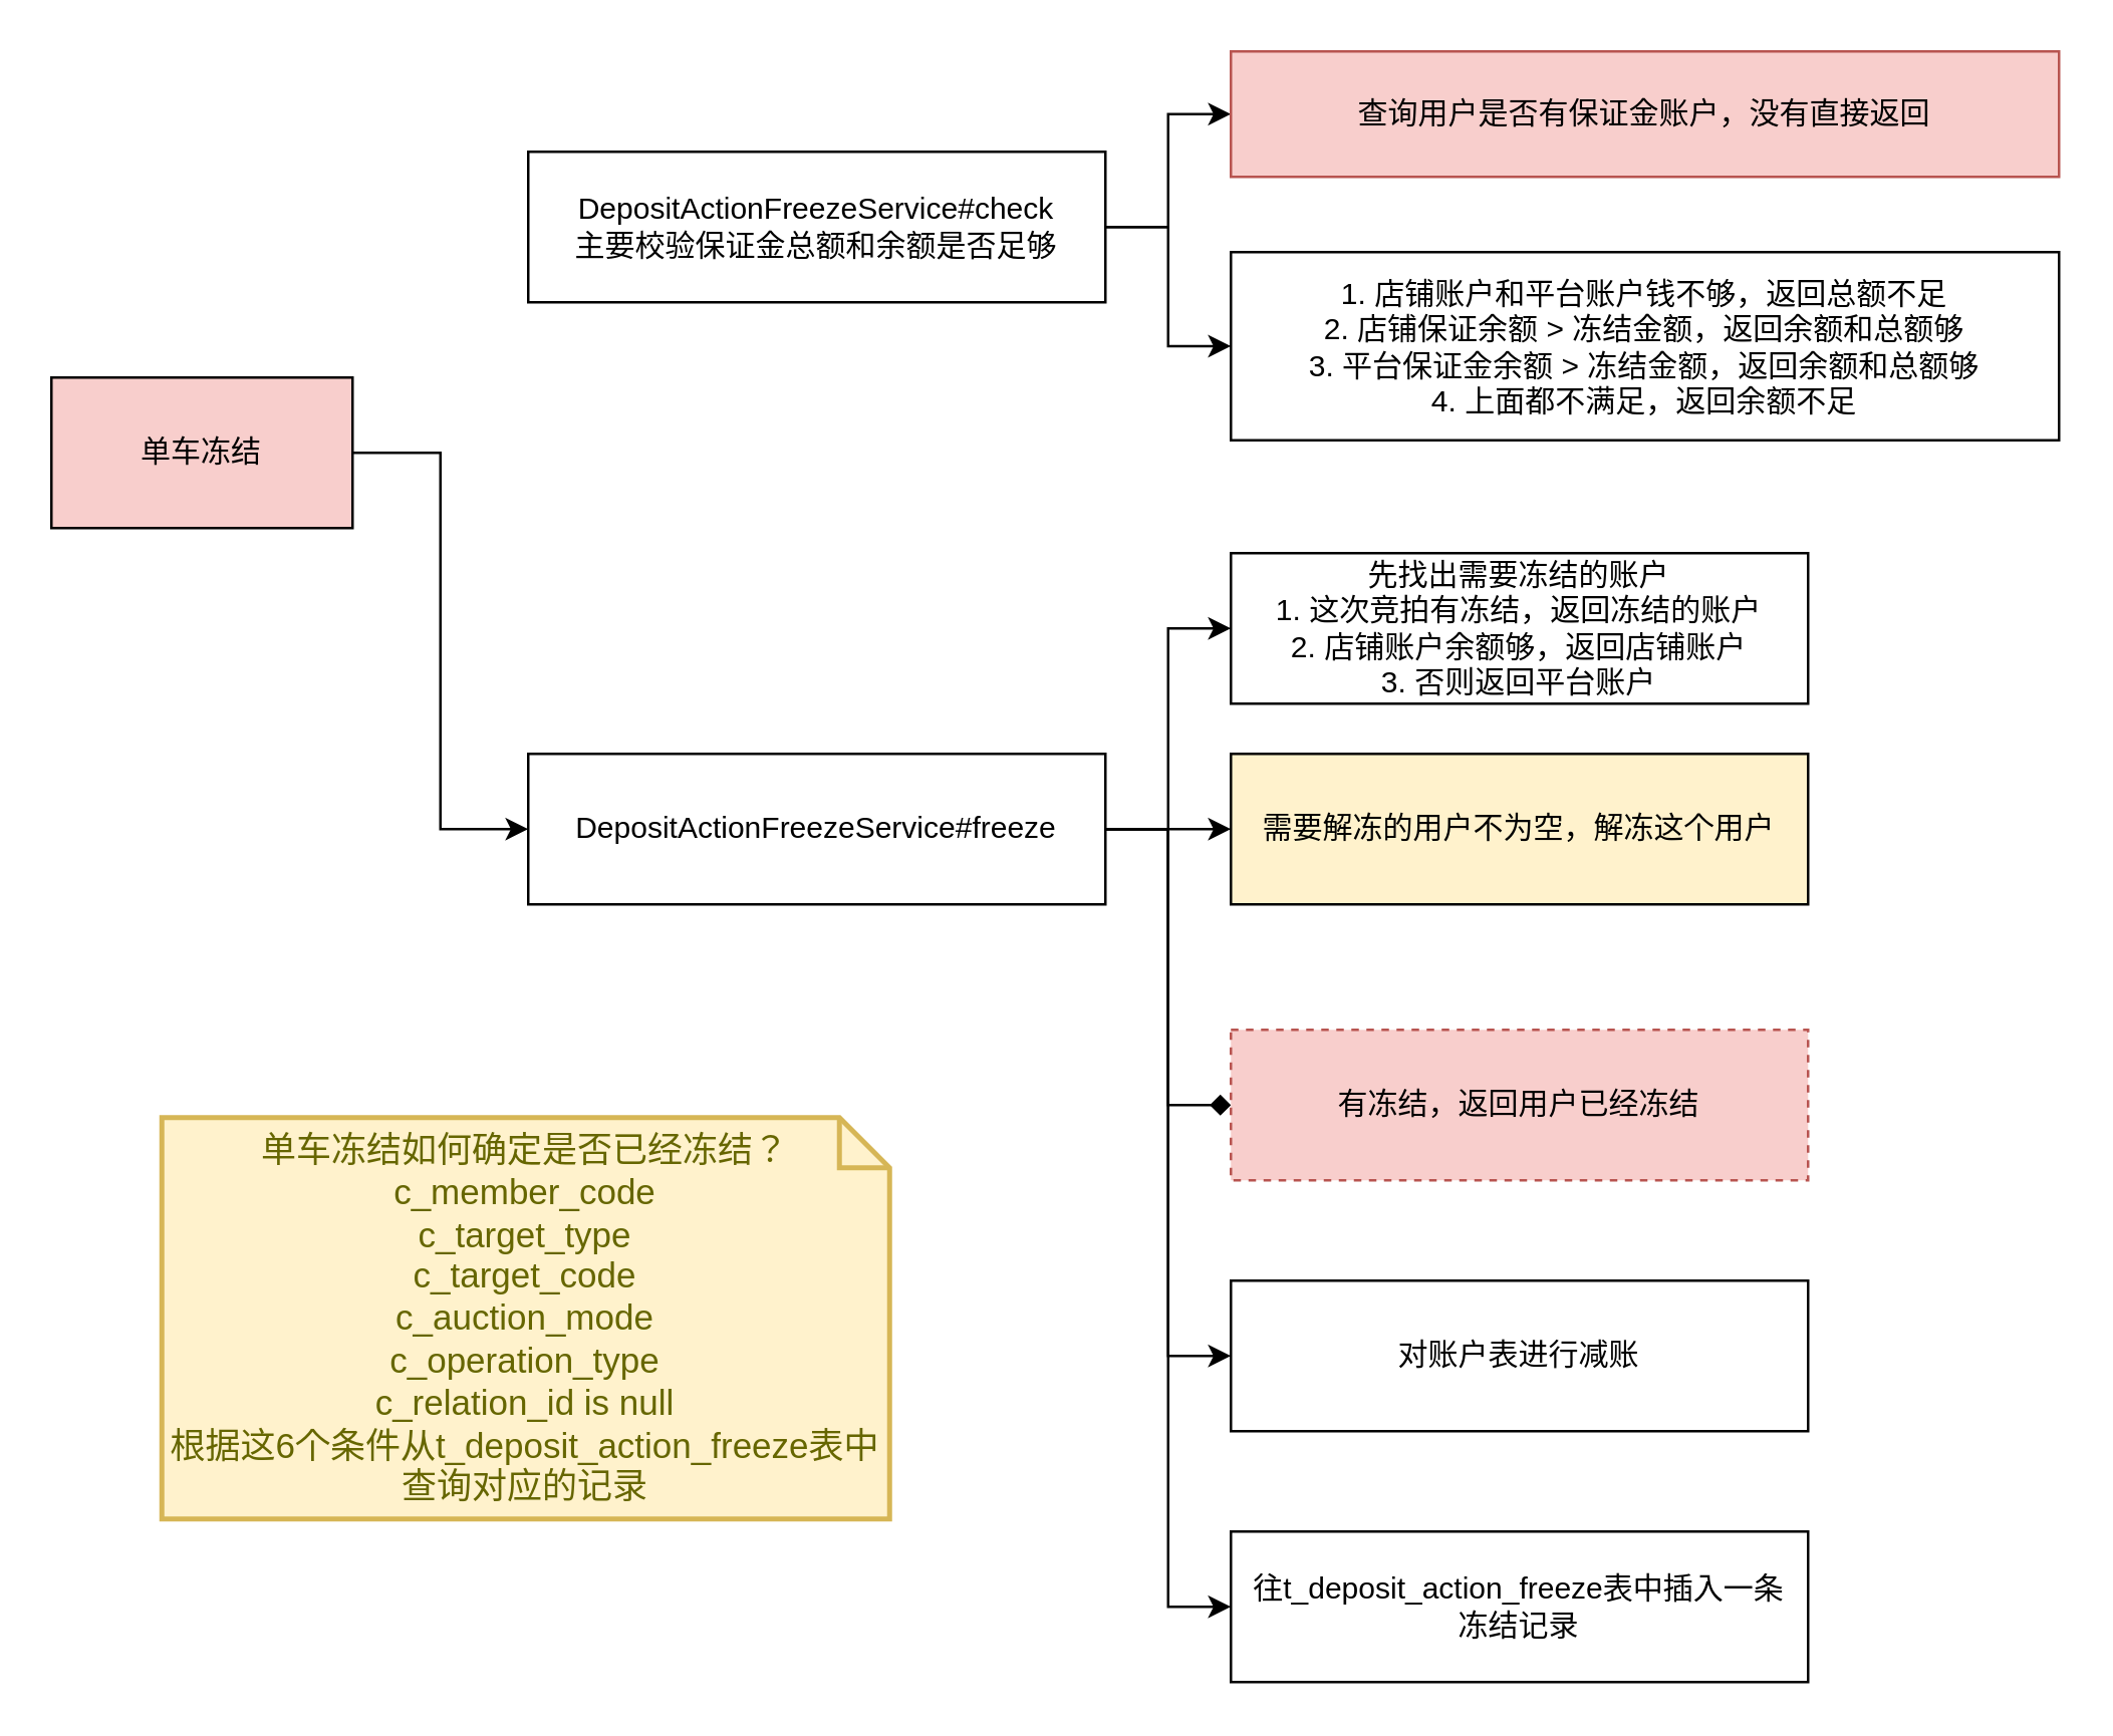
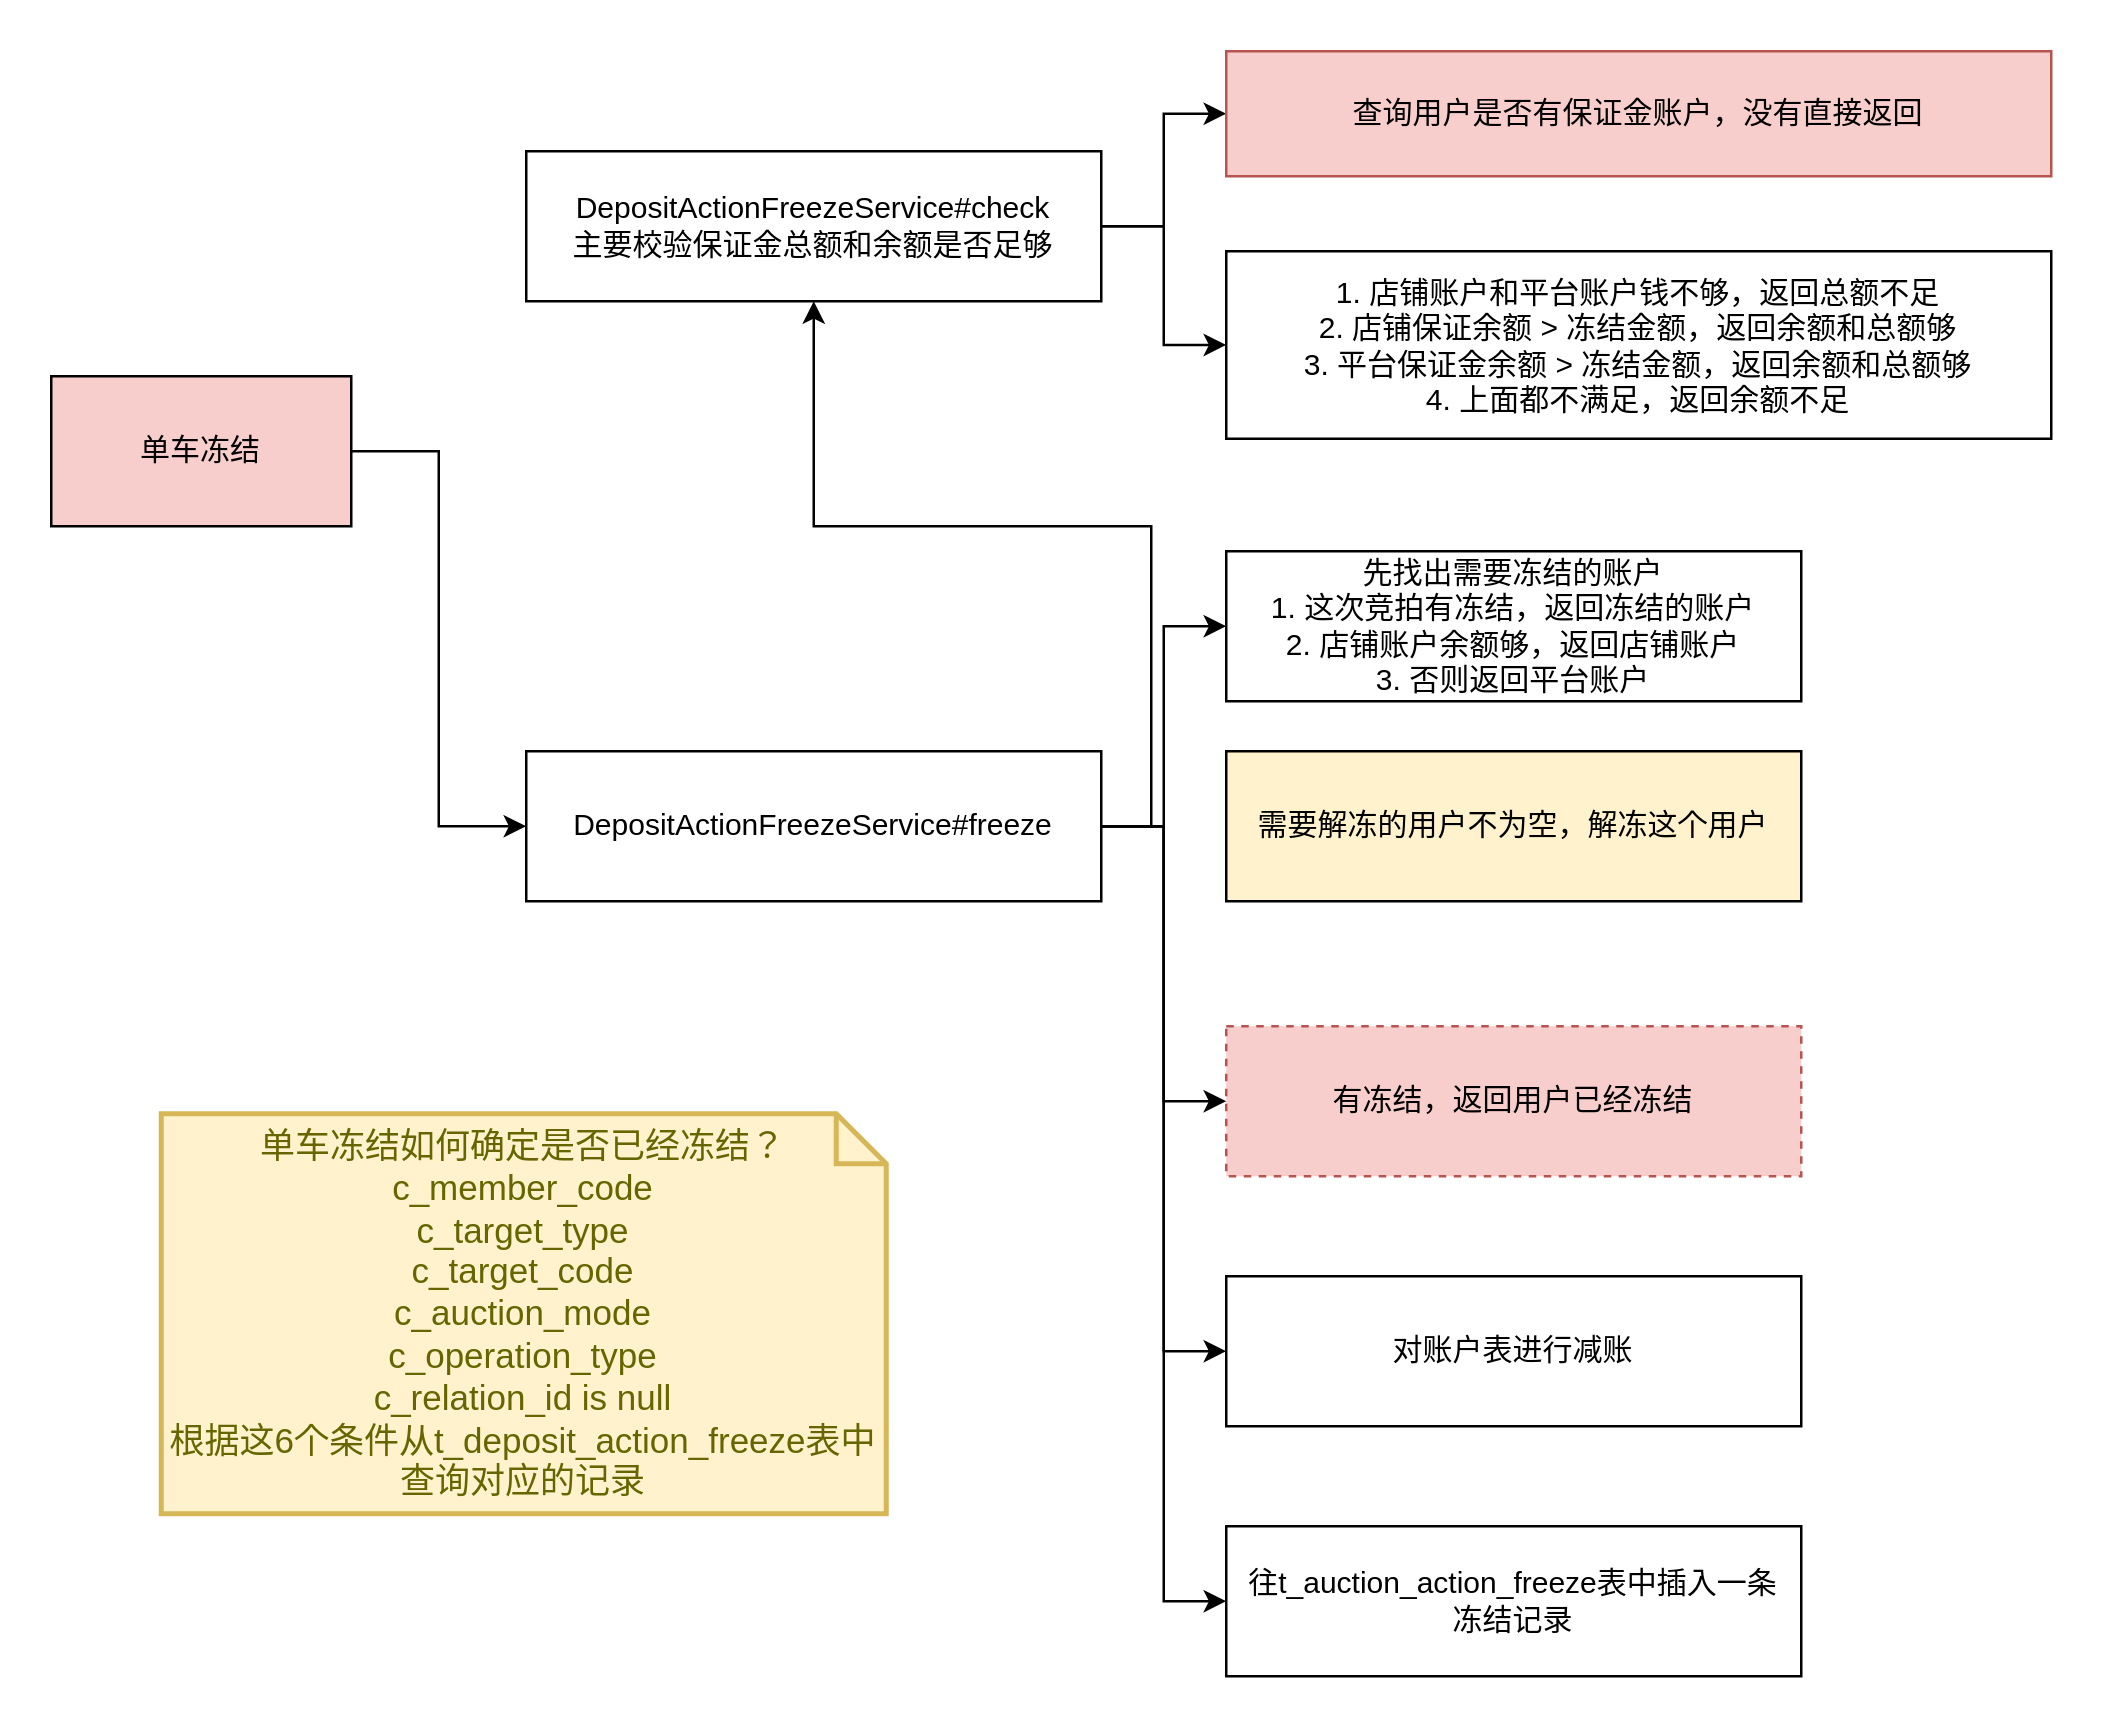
- <mxCell id="5" style="edgeStyle=orthogonalEdgeStyle;rounded=0;orthogonalLoop=1;jettySize=auto;html=1;exitX=1;exitY=0.5;exitDx=0;exitDy=0;entryX=0;entryY=0.5;entryDx=0;entryDy=0;" edge="1" parent="1" source="9" target="16"><mxGeometry relative="1" as="geometry" /></mxCell>
+ <mxCell id="5" style="edgeStyle=orthogonalEdgeStyle;rounded=0;orthogonalLoop=1;jettySize=auto;html=1;exitX=1;exitY=0.5;exitDx=0;exitDy=0;" edge="1" parent="1" source="9" target="12"><mxGeometry relative="1" as="geometry" /></mxCell>
- <mxCell id="6" style="edgeStyle=orthogonalEdgeStyle;rounded=0;orthogonalLoop=1;jettySize=auto;html=1;exitX=1;exitY=0.5;exitDx=0;exitDy=0;entryX=0;entryY=0.5;entryDx=0;entryDy=0;endArrow=diamond;" edge="1" parent="1" source="9" target="17"><mxGeometry relative="1" as="geometry" /></mxCell>
+ <mxCell id="6" style="edgeStyle=orthogonalEdgeStyle;rounded=0;orthogonalLoop=1;jettySize=auto;html=1;exitX=1;exitY=0.5;exitDx=0;exitDy=0;entryX=0;entryY=0.5;entryDx=0;entryDy=0;" edge="1" parent="1" source="9" target="17"><mxGeometry relative="1" as="geometry" /></mxCell>
- <mxCell id="19" value="往t_deposit_action_freeze表中插入一条&lt;br&gt;冻结记录" style="rounded=0;whiteSpace=wrap;html=1;" vertex="1" parent="1"><mxGeometry x="490" y="610" width="230" height="60" as="geometry" /></mxCell>
+ <mxCell id="19" value="往t_auction_action_freeze表中插入一条&lt;br&gt;冻结记录" style="rounded=0;whiteSpace=wrap;html=1;" vertex="1" parent="1"><mxGeometry x="490" y="610" width="230" height="60" as="geometry" /></mxCell>
